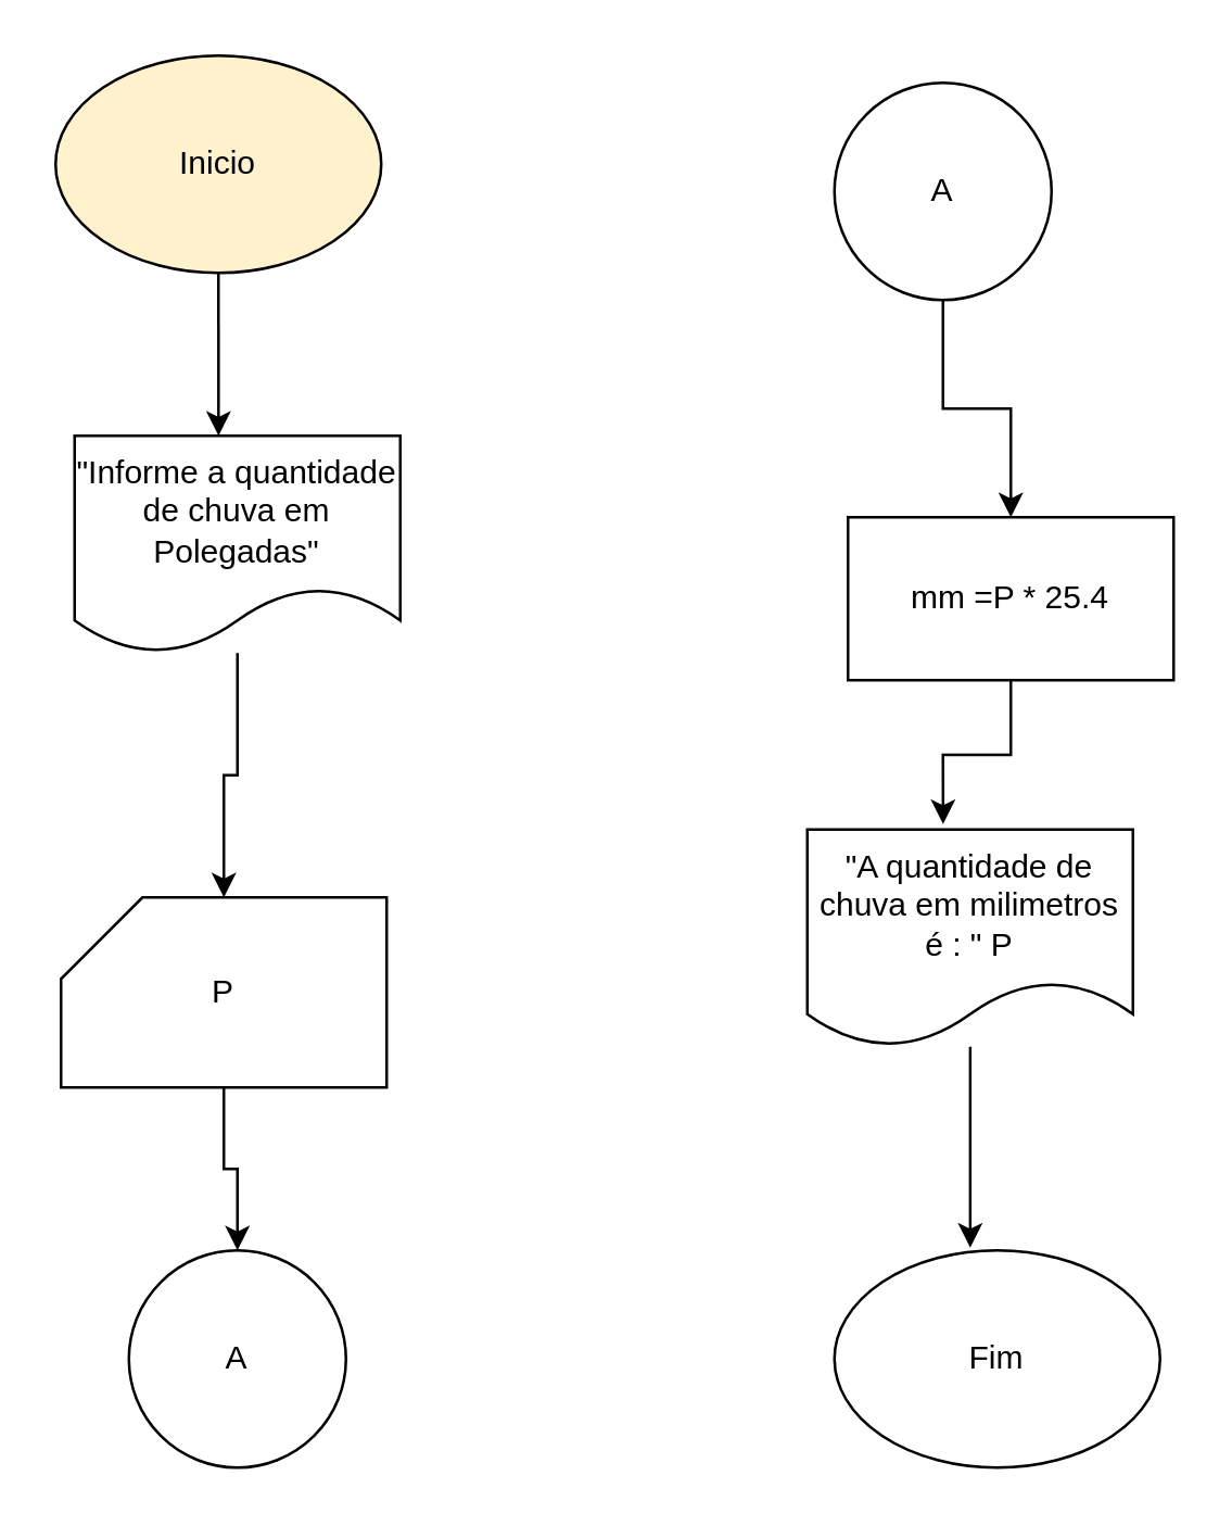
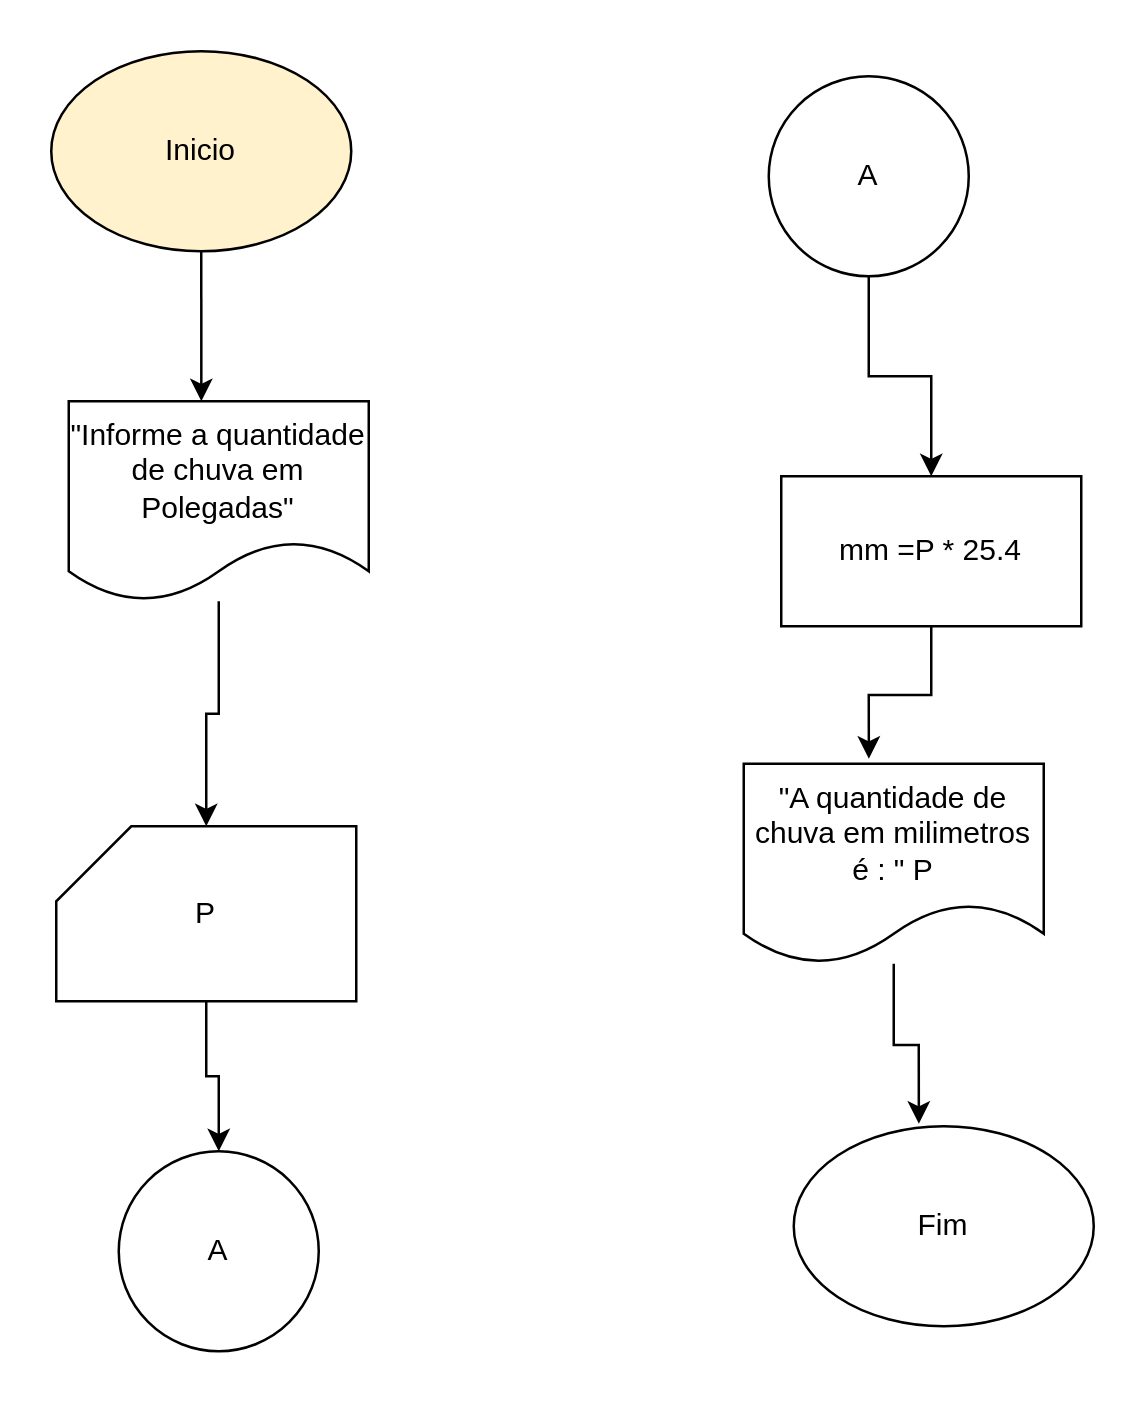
- <mxCell id="15" value="Fim" style="ellipse;whiteSpace=wrap;html=1;" vertex="1" parent="1"><mxGeometry x="307" y="460" width="120" height="80" as="geometry" /></mxCell>
+ <mxCell id="15" value="Fim" style="ellipse;whiteSpace=wrap;html=1;" vertex="1" parent="1"><mxGeometry x="317" y="450" width="120" height="80" as="geometry" /></mxCell>
